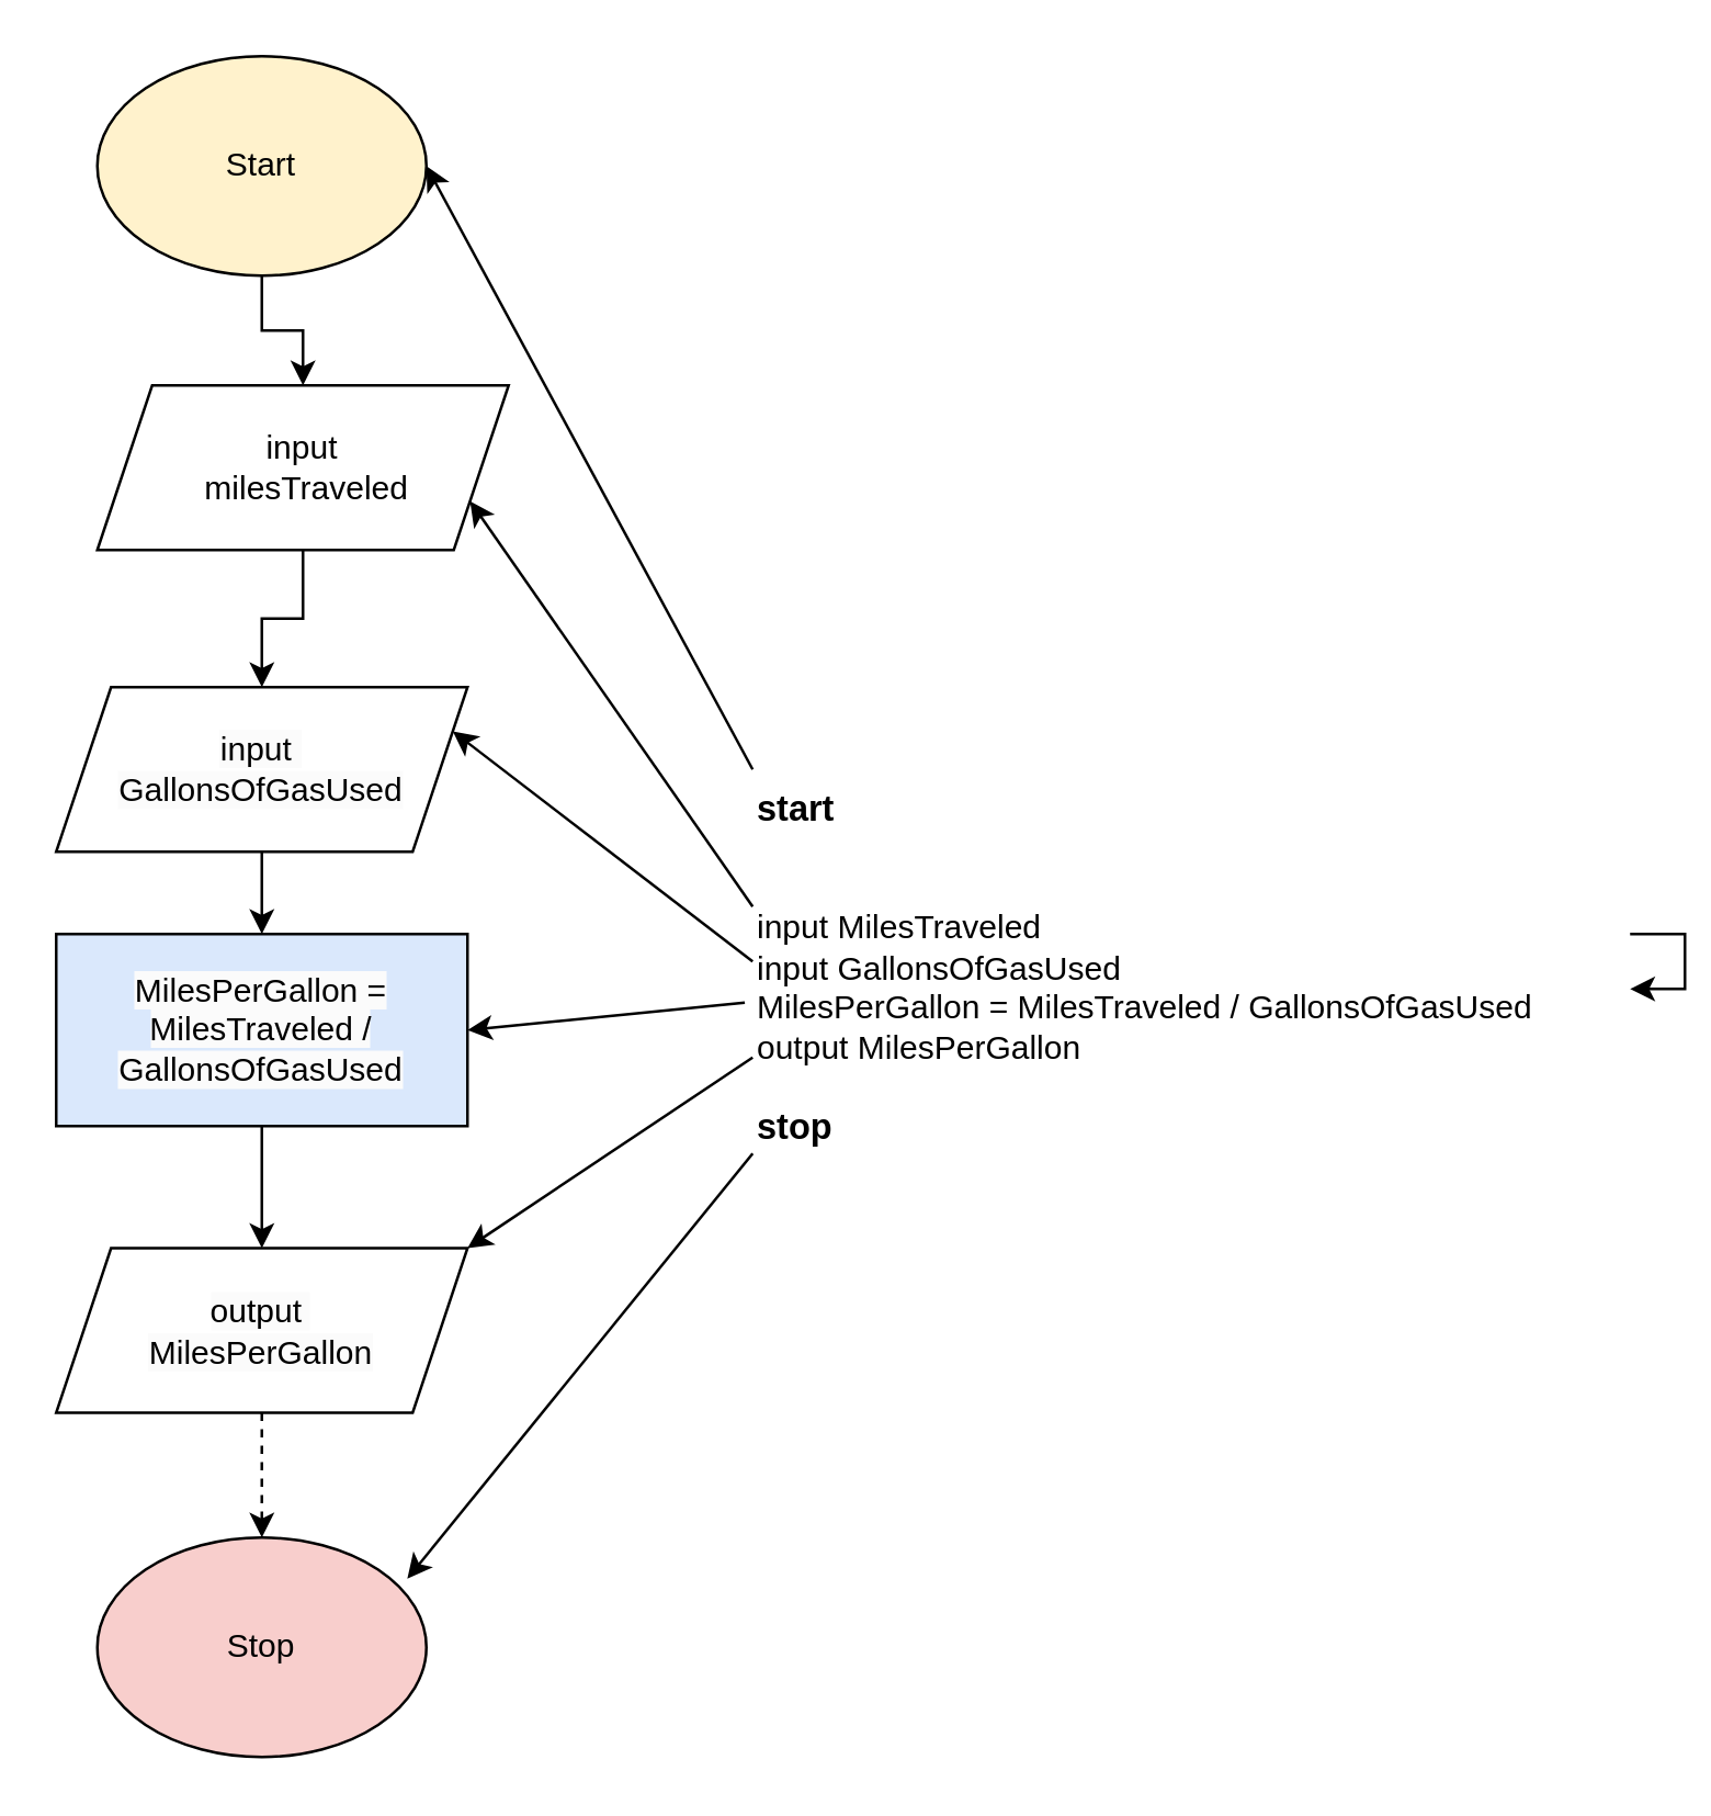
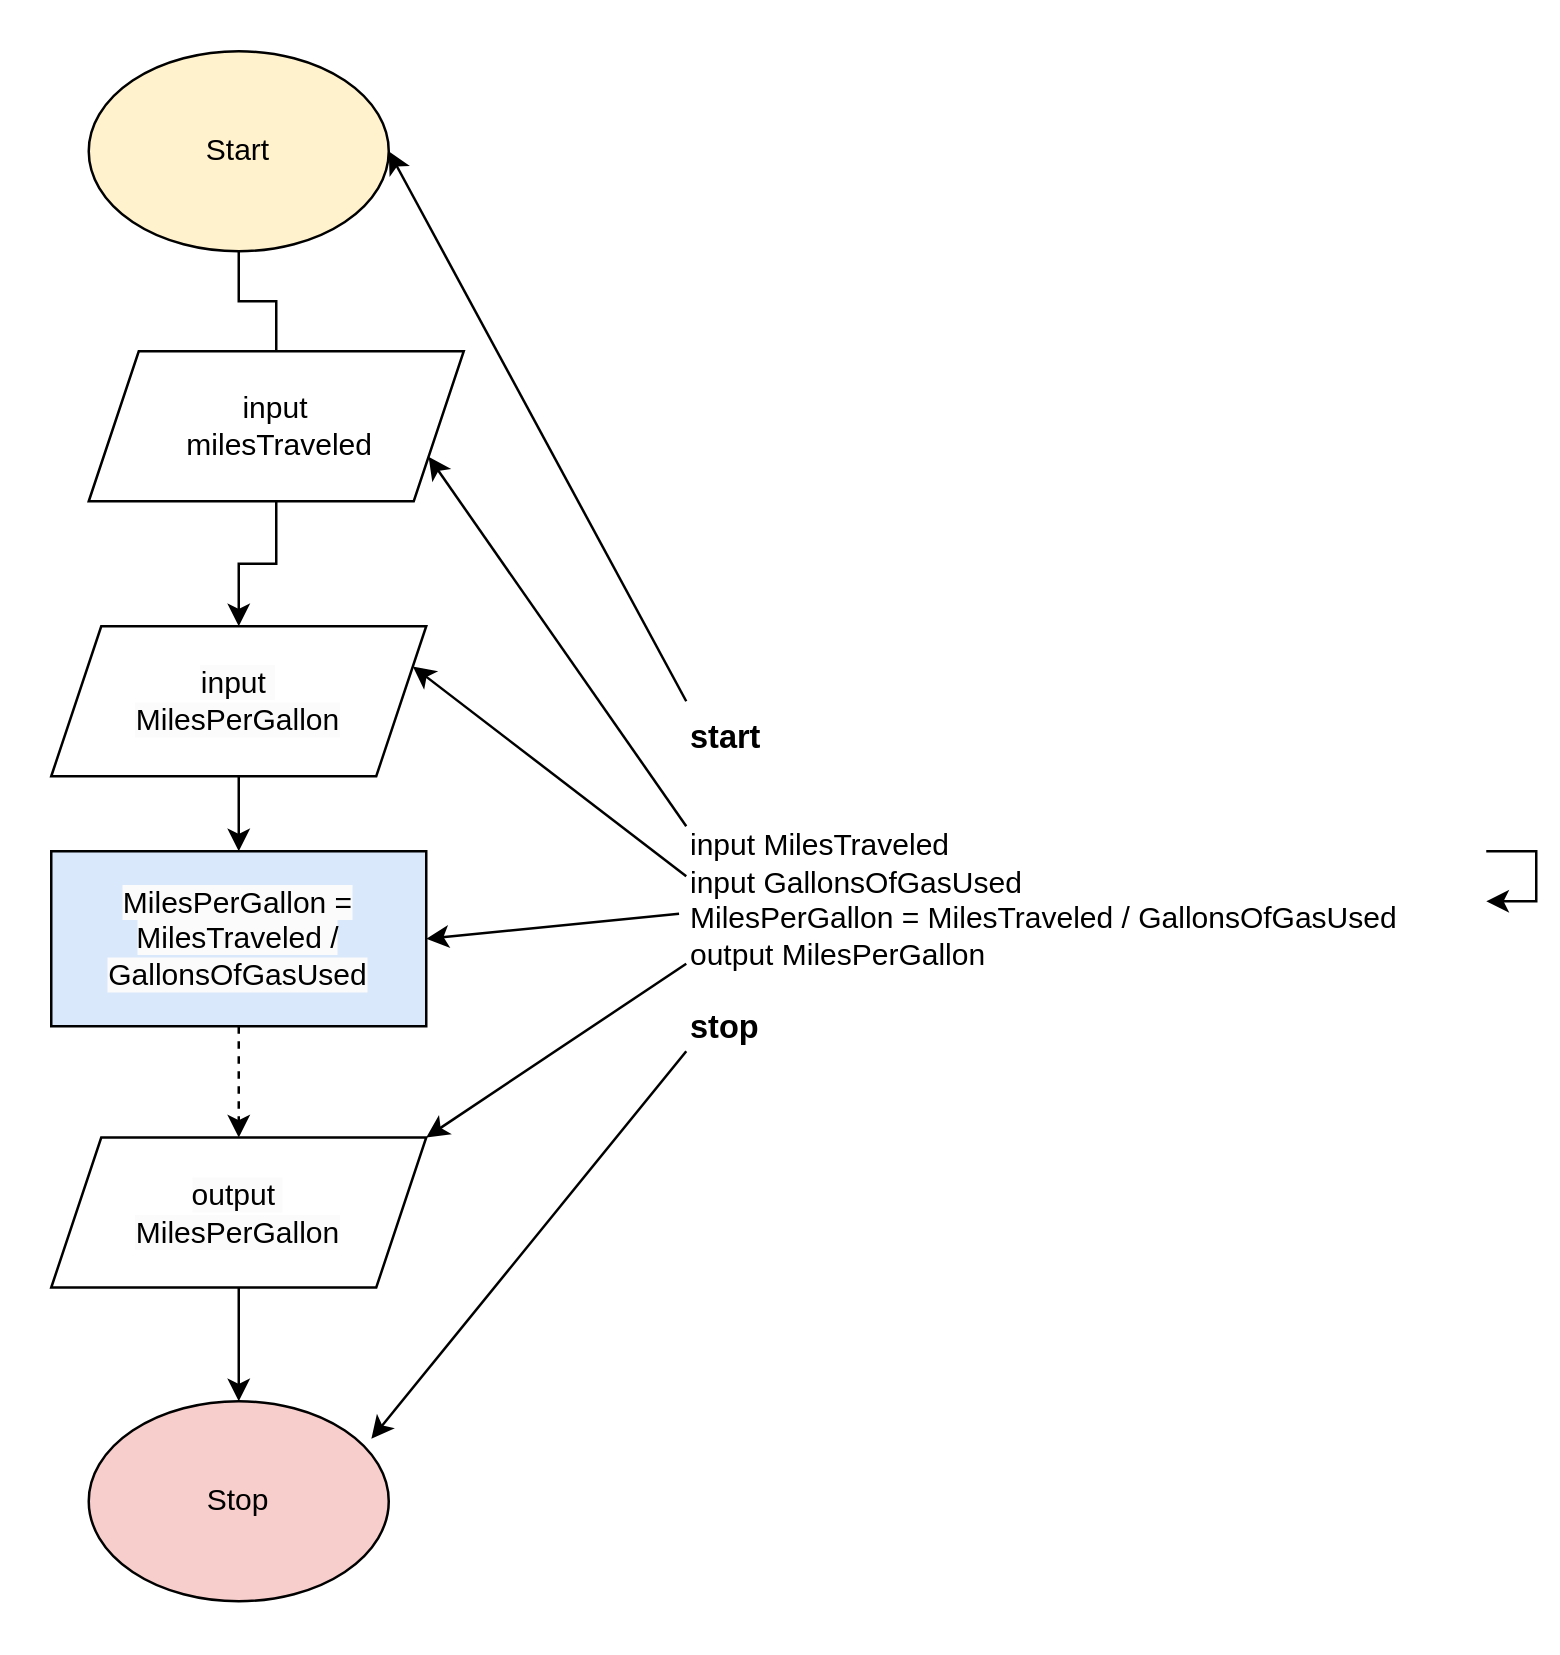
- <mxCell id="3" value="" style="edgeStyle=orthogonalEdgeStyle;rounded=0;orthogonalLoop=1;jettySize=auto;html=1;" parent="1" source="4" target="7" edge="1"><mxGeometry relative="1" as="geometry" /></mxCell>
+ <mxCell id="3" value="" style="edgeStyle=orthogonalEdgeStyle;rounded=0;orthogonalLoop=1;jettySize=auto;html=1;endArrow=none;" parent="1" source="4" target="7" edge="1"><mxGeometry relative="1" as="geometry" /></mxCell>
- <mxCell id="9" value="&lt;br&gt;&lt;span style=&quot;color: rgb(0, 0, 0); font-family: Helvetica; font-size: 12px; font-style: normal; font-variant-ligatures: normal; font-variant-caps: normal; font-weight: 400; letter-spacing: normal; orphans: 2; text-align: left; text-indent: 0px; text-transform: none; widows: 2; word-spacing: 0px; -webkit-text-stroke-width: 0px; white-space: normal; background-color: rgb(251, 251, 251); text-decoration-thickness: initial; text-decoration-style: initial; text-decoration-color: initial; display: inline !important; float: none;&quot;&gt;input&amp;nbsp;&lt;/span&gt;&lt;div&gt;&lt;span style=&quot;color: rgb(0, 0, 0); font-family: Helvetica; font-size: 12px; font-style: normal; font-variant-ligatures: normal; font-variant-caps: normal; font-weight: 400; letter-spacing: normal; orphans: 2; text-align: left; text-indent: 0px; text-transform: none; widows: 2; word-spacing: 0px; -webkit-text-stroke-width: 0px; white-space: normal; background-color: rgb(251, 251, 251); text-decoration-thickness: initial; text-decoration-style: initial; text-decoration-color: initial; display: inline !important; float: none;&quot;&gt;GallonsOfGasUsed&lt;/span&gt;&lt;br&gt;&lt;br&gt;&lt;/div&gt;" style="shape=parallelogram;perimeter=parallelogramPerimeter;whiteSpace=wrap;html=1;fixedSize=1;" parent="1" vertex="1"><mxGeometry x="20" y="250" width="150" height="60" as="geometry" /></mxCell>
+ <mxCell id="9" value="&lt;br&gt;&lt;span style=&quot;color: rgb(0, 0, 0); font-family: Helvetica; font-size: 12px; font-style: normal; font-variant-ligatures: normal; font-variant-caps: normal; font-weight: 400; letter-spacing: normal; orphans: 2; text-align: left; text-indent: 0px; text-transform: none; widows: 2; word-spacing: 0px; -webkit-text-stroke-width: 0px; white-space: normal; background-color: rgb(251, 251, 251); text-decoration-thickness: initial; text-decoration-style: initial; text-decoration-color: initial; display: inline !important; float: none;&quot;&gt;input&amp;nbsp;&lt;/span&gt;&lt;div&gt;&lt;span style=&quot;color: rgb(0, 0, 0); font-family: Helvetica; font-size: 12px; font-style: normal; font-variant-ligatures: normal; font-variant-caps: normal; font-weight: 400; letter-spacing: normal; orphans: 2; text-align: left; text-indent: 0px; text-transform: none; widows: 2; word-spacing: 0px; -webkit-text-stroke-width: 0px; white-space: normal; background-color: rgb(251, 251, 251); text-decoration-thickness: initial; text-decoration-style: initial; text-decoration-color: initial; display: inline !important; float: none;&quot;&gt;MilesPerGallon&lt;/span&gt;&lt;br&gt;&lt;br&gt;&lt;/div&gt;" style="shape=parallelogram;perimeter=parallelogramPerimeter;whiteSpace=wrap;html=1;fixedSize=1;" parent="1" vertex="1"><mxGeometry x="20" y="250" width="150" height="60" as="geometry" /></mxCell>
- <mxCell id="10" value="" style="edgeStyle=orthogonalEdgeStyle;rounded=0;orthogonalLoop=1;jettySize=auto;html=1;" parent="1" source="11" target="13" edge="1"><mxGeometry relative="1" as="geometry" /></mxCell>
+ <mxCell id="10" value="" style="edgeStyle=orthogonalEdgeStyle;rounded=0;orthogonalLoop=1;jettySize=auto;html=1;dashed=1;" parent="1" source="11" target="13" edge="1"><mxGeometry relative="1" as="geometry" /></mxCell>
- <mxCell id="12" value="" style="edgeStyle=orthogonalEdgeStyle;rounded=0;orthogonalLoop=1;jettySize=auto;html=1;dashed=1;" parent="1" source="13" target="5" edge="1"><mxGeometry relative="1" as="geometry" /></mxCell>
+ <mxCell id="12" value="" style="edgeStyle=orthogonalEdgeStyle;rounded=0;orthogonalLoop=1;jettySize=auto;html=1;" parent="1" source="13" target="5" edge="1"><mxGeometry relative="1" as="geometry" /></mxCell>
